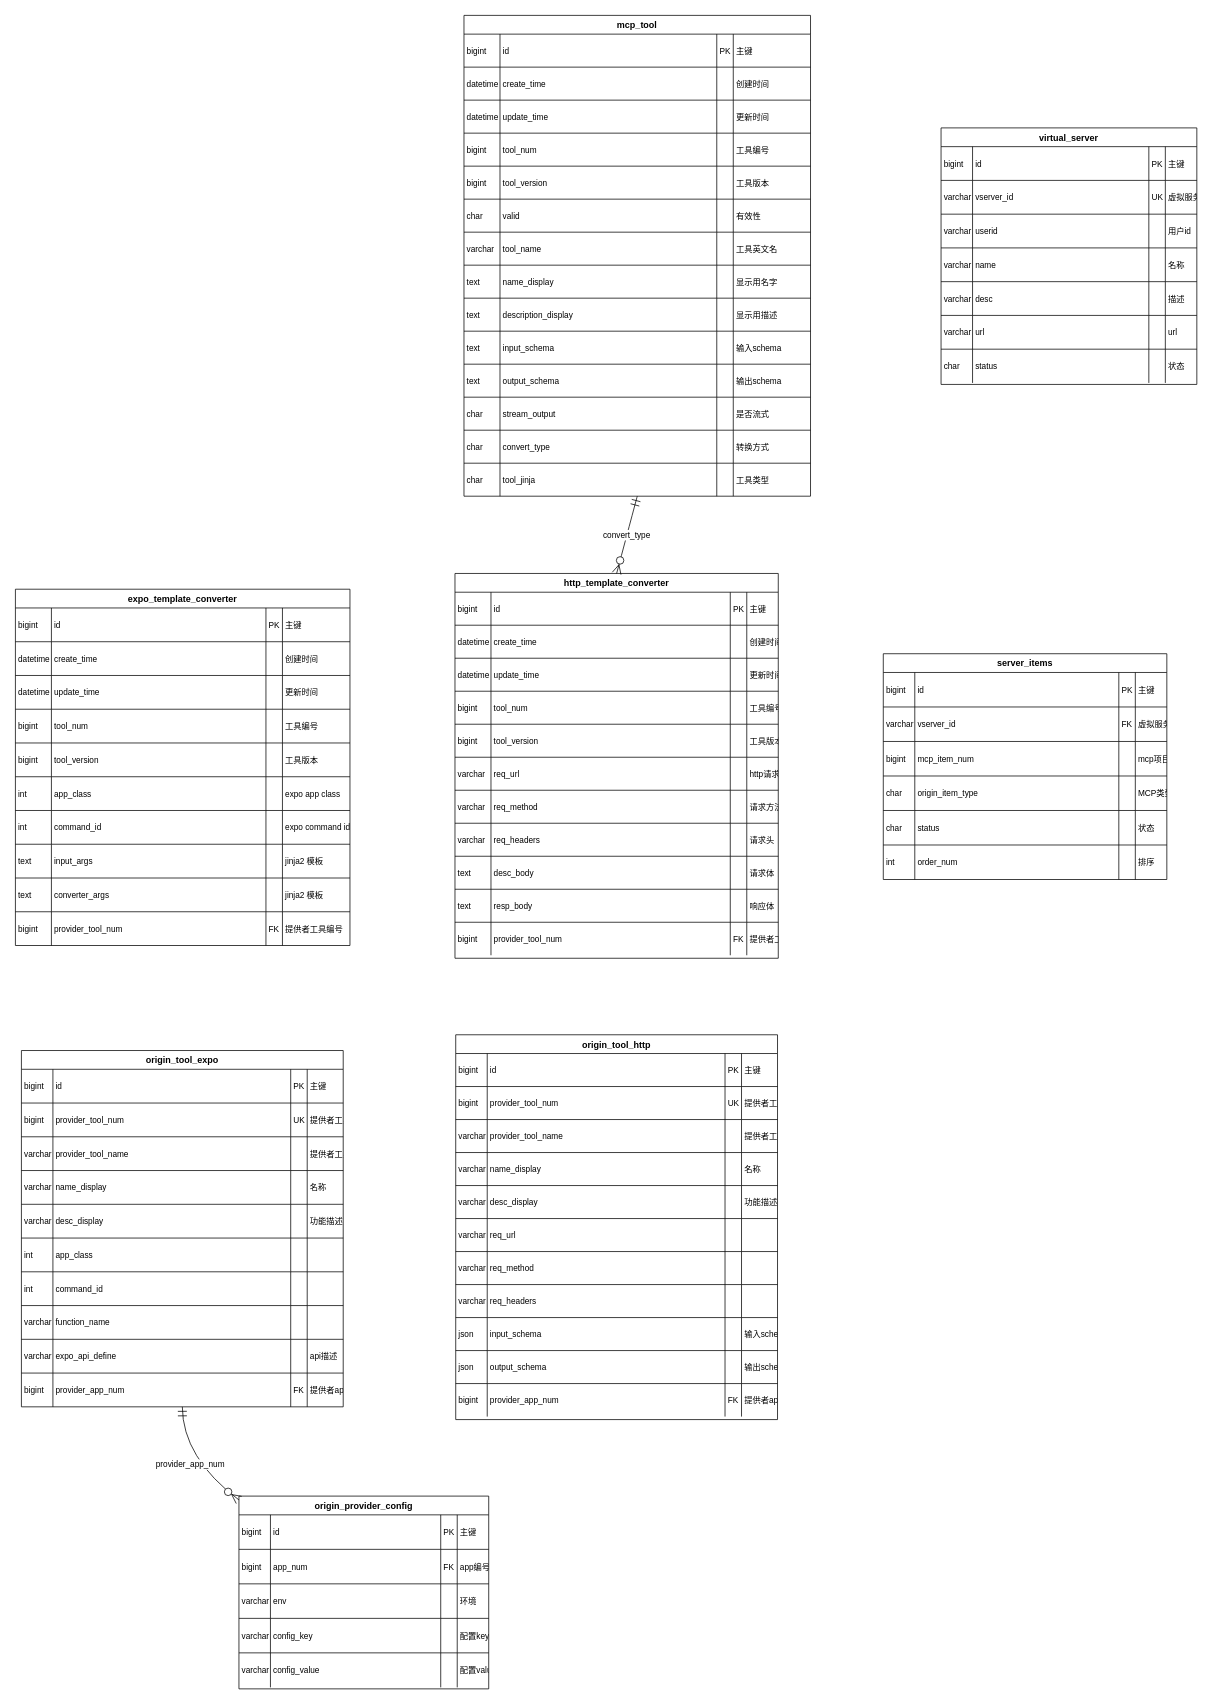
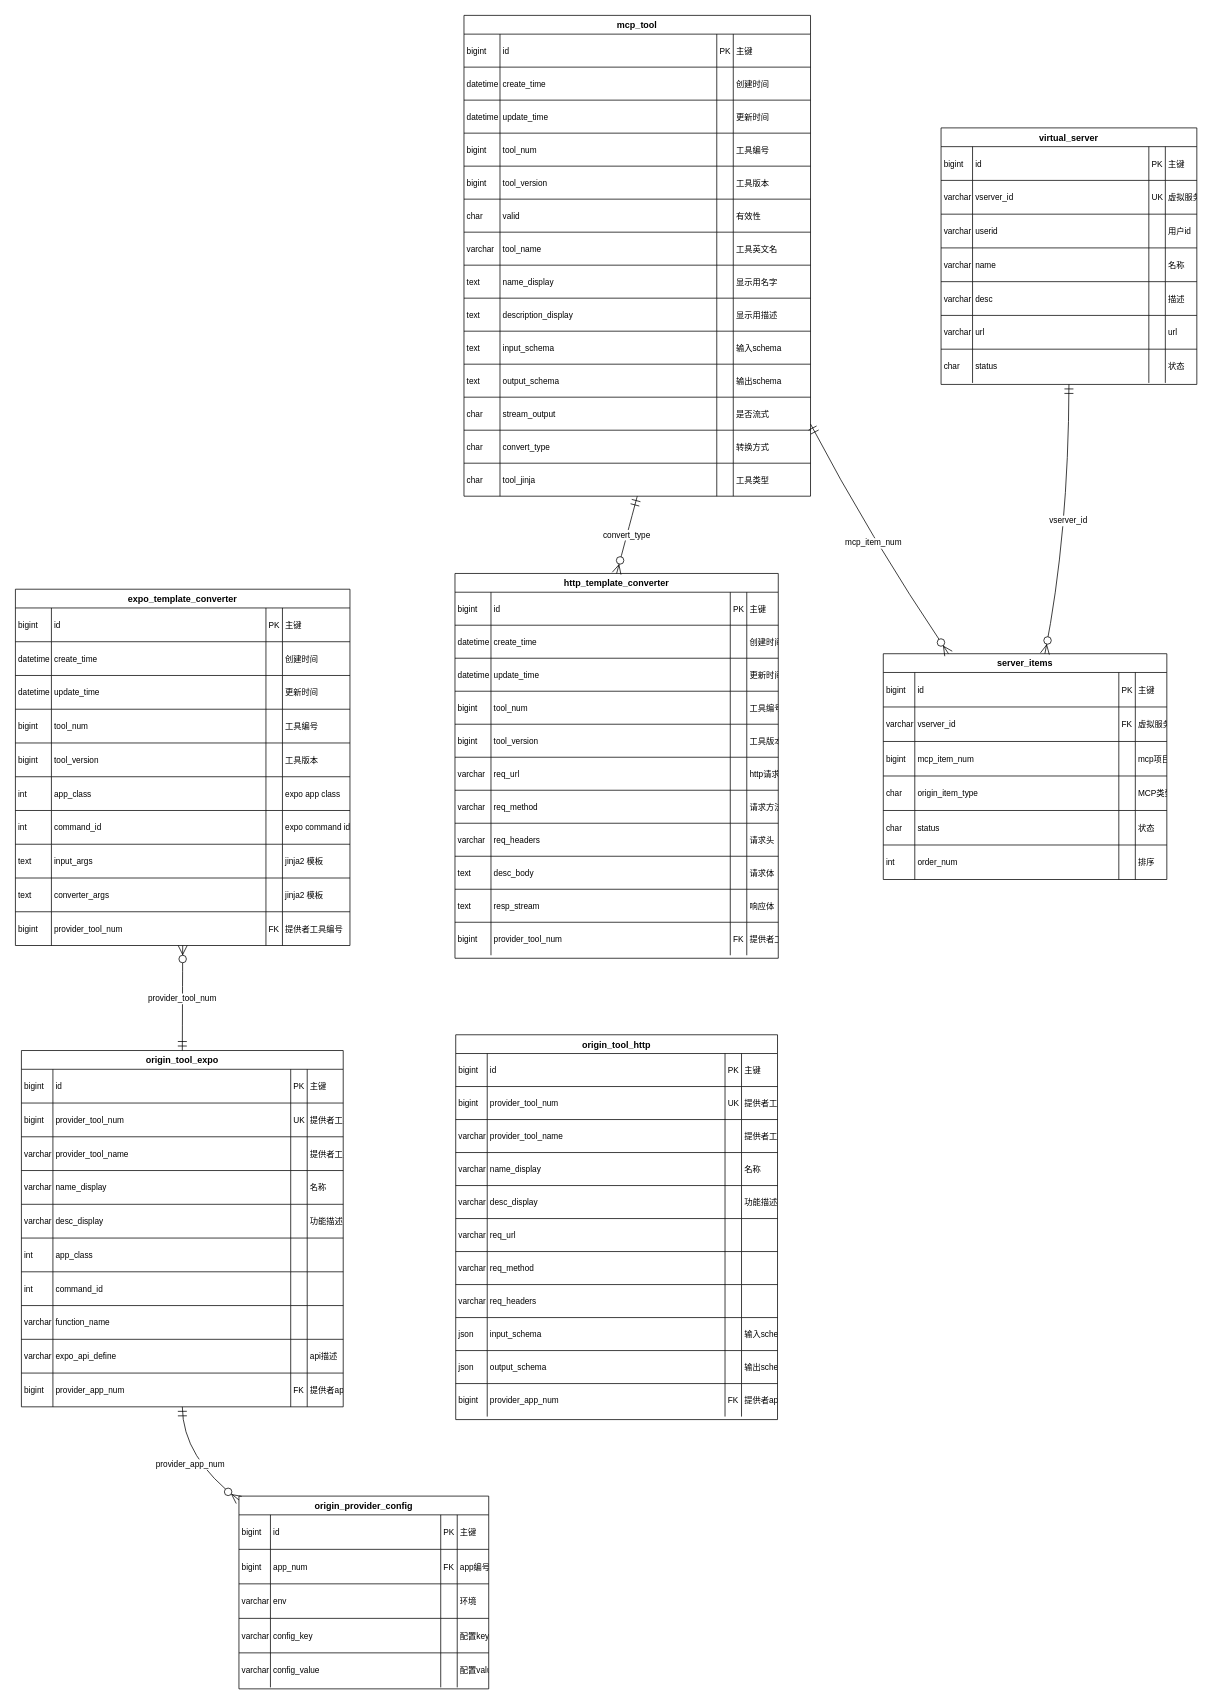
+ <mxCell id="384" value="vserver_id" style="curved=1;startArrow=ERmandOne;startSize=10;;endArrow=ERzeroToMany;endSize=10;;exitX=0.5;exitY=1;entryX=0.57;entryY=0;rounded=0;" parent="1" source="344" target="180" edge="1"><mxGeometry relative="1" as="geometry"><Array as="points"><mxPoint x="1424" y="712" /></Array></mxGeometry></mxCell>
+ <mxCell id="381" value="mcp_item_num" style="curved=1;startArrow=ERmandOne;startSize=10;;endArrow=ERzeroToMany;endSize=10;;exitX=1;exitY=0.85;entryX=0.23;entryY=0;rounded=0;" parent="1" source="2" target="180" edge="1"><mxGeometry relative="1" as="geometry"><Array as="points"><mxPoint x="1157" y="712" /></Array></mxGeometry></mxCell>
- <mxCell id="172" value="resp_body" style="shape=partialRectangle;connectable=0;fillColor=none;top=0;left=0;bottom=0;right=0;align=left;spacingLeft=2;overflow=hidden;fontSize=11;" parent="170" vertex="1"><mxGeometry x="48" width="319" height="44" as="geometry"><mxRectangle width="319" height="44" as="alternateBounds" /></mxGeometry></mxCell>
+ <mxCell id="172" value="resp_stream" style="shape=partialRectangle;connectable=0;fillColor=none;top=0;left=0;bottom=0;right=0;align=left;spacingLeft=2;overflow=hidden;fontSize=11;" parent="170" vertex="1"><mxGeometry x="48" width="319" height="44" as="geometry"><mxRectangle width="319" height="44" as="alternateBounds" /></mxGeometry></mxCell>
+ <mxCell id="382" value="provider_tool_num" style="curved=1;startArrow=ERzeroToMany;startSize=10;;endArrow=ERmandOne;endSize=10;;exitX=0.5;exitY=1;entryX=0.5;entryY=0;rounded=0;" parent="1" source="73" target="211" edge="1"><mxGeometry relative="1" as="geometry"><Array as="points" /></mxGeometry></mxCell>
